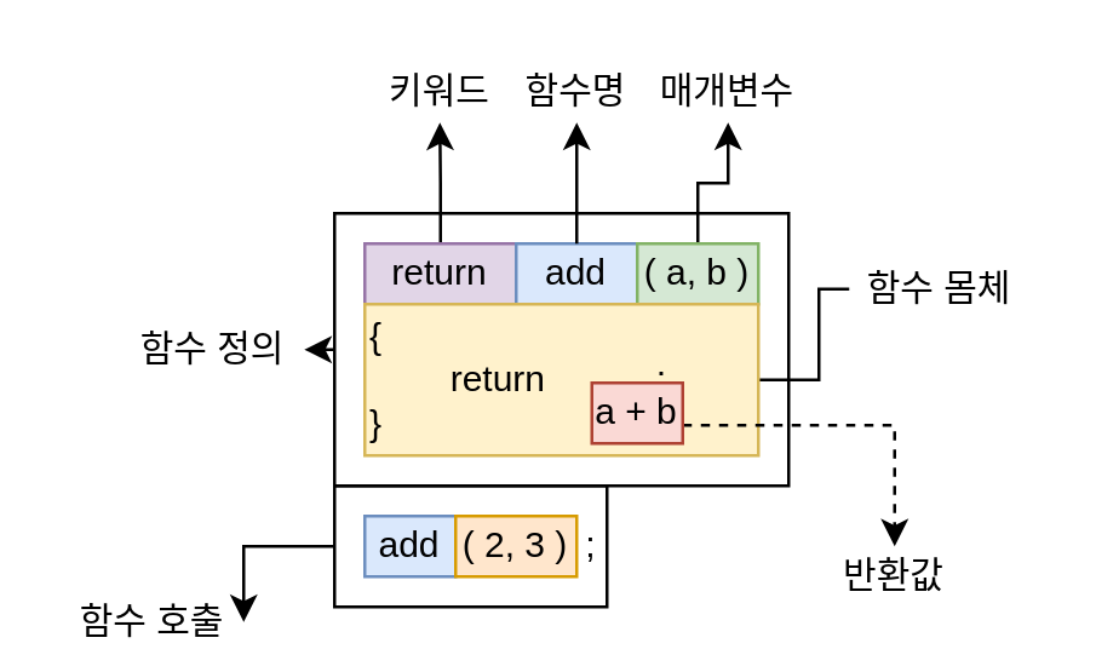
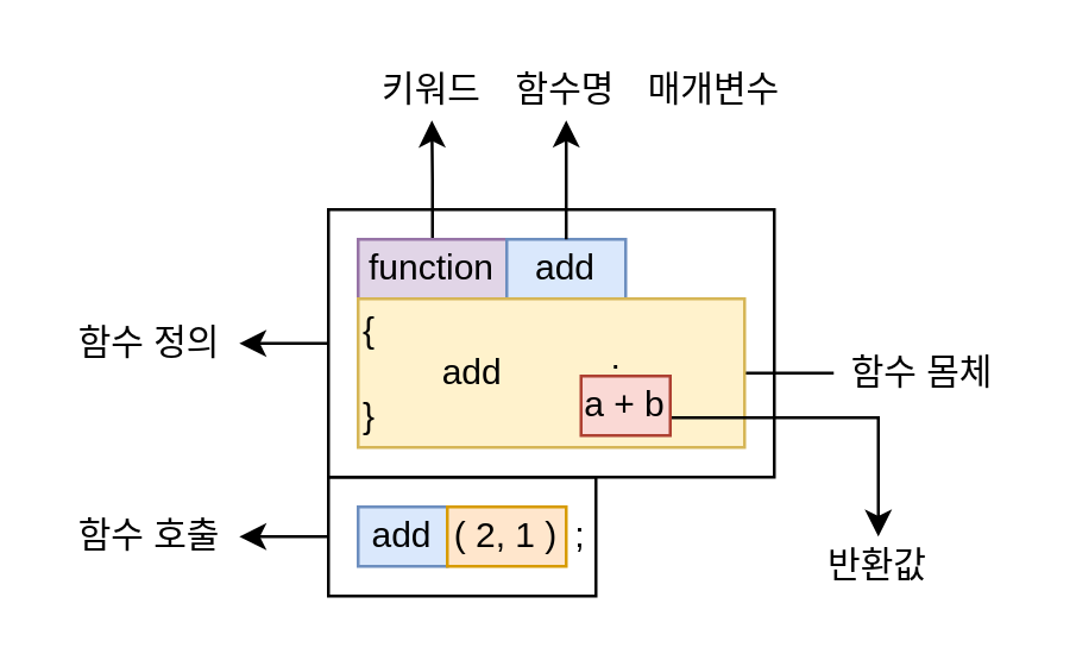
- <mxCell id="6" style="edgeStyle=orthogonalEdgeStyle;rounded=0;orthogonalLoop=1;jettySize=auto;html=1;exitX=0.5;exitY=0;exitDx=0;exitDy=0;entryX=0.5;entryY=1;entryDx=0;entryDy=0;" edge="1" parent="1" source="7" target="18"><mxGeometry relative="1" as="geometry" /></mxCell>
- <mxCell id="4" value="return" style="text;html=1;strokeColor=#9673a6;fillColor=#e1d5e7;align=center;verticalAlign=middle;whiteSpace=wrap;rounded=0;" vertex="1" parent="1"><mxGeometry x="120" y="80" width="50" height="20" as="geometry" /></mxCell>
+ <mxCell id="4" value="function" style="text;html=1;strokeColor=#9673a6;fillColor=#e1d5e7;align=center;verticalAlign=middle;whiteSpace=wrap;rounded=0;" vertex="1" parent="1"><mxGeometry x="120" y="80" width="50" height="20" as="geometry" /></mxCell>
- <mxCell id="7" value="( a, b )" style="text;html=1;strokeColor=#82b366;fillColor=#d5e8d4;align=center;verticalAlign=middle;whiteSpace=wrap;rounded=0;" vertex="1" parent="1"><mxGeometry x="210" y="80" width="40" height="20" as="geometry" /></mxCell>
- <mxCell id="19" value="함수 몸체" style="text;html=1;strokeColor=none;fillColor=none;align=center;verticalAlign=middle;whiteSpace=wrap;rounded=0;" vertex="1" parent="1"><mxGeometry x="280" y="85" width="60" height="20" as="geometry" /></mxCell>
+ <mxCell id="19" value="함수 몸체" style="text;html=1;strokeColor=none;fillColor=none;align=center;verticalAlign=middle;whiteSpace=wrap;rounded=0;" vertex="1" parent="1"><mxGeometry x="280" y="115" width="60" height="20" as="geometry" /></mxCell>
- <mxCell id="21" value="함수 정의" style="text;html=1;strokeColor=none;fillColor=none;align=center;verticalAlign=middle;whiteSpace=wrap;rounded=0;" vertex="1" parent="1"><mxGeometry x="40" y="105" width="60" height="20" as="geometry" /></mxCell>
+ <mxCell id="21" value="함수 정의" style="text;html=1;strokeColor=none;fillColor=none;align=center;verticalAlign=middle;whiteSpace=wrap;rounded=0;" vertex="1" parent="1"><mxGeometry x="20" y="105" width="60" height="20" as="geometry" /></mxCell>
- <mxCell id="9" value="{&lt;br&gt;&lt;span style=&quot;white-space: pre;&quot;&gt;&#09;&lt;/span&gt;return&amp;nbsp; &amp;nbsp; &amp;nbsp; &amp;nbsp; &amp;nbsp; &amp;nbsp;;&lt;br&gt;}" style="text;html=1;strokeColor=#d6b656;fillColor=#fff2cc;align=left;verticalAlign=middle;whiteSpace=wrap;rounded=0;" vertex="1" parent="1"><mxGeometry x="120" y="100" width="130" height="50" as="geometry" /></mxCell>
+ <mxCell id="9" value="{&lt;br&gt;&lt;span style=&quot;white-space: pre;&quot;&gt;&#09;&lt;/span&gt;add&amp;nbsp; &amp;nbsp; &amp;nbsp; &amp;nbsp; &amp;nbsp; &amp;nbsp;;&lt;br&gt;}" style="text;html=1;strokeColor=#d6b656;fillColor=#fff2cc;align=left;verticalAlign=middle;whiteSpace=wrap;rounded=0;" vertex="1" parent="1"><mxGeometry x="120" y="100" width="130" height="50" as="geometry" /></mxCell>
- <mxCell id="10" style="edgeStyle=orthogonalEdgeStyle;rounded=0;orthogonalLoop=1;jettySize=auto;html=1;entryX=0.5;entryY=0;entryDx=0;entryDy=0;dashed=1;" edge="1" parent="1" source="11" target="25"><mxGeometry relative="1" as="geometry"><Array as="points"><mxPoint x="200" y="140" /><mxPoint x="240" y="140" /></Array></mxGeometry></mxCell>
+ <mxCell id="10" style="edgeStyle=orthogonalEdgeStyle;rounded=0;orthogonalLoop=1;jettySize=auto;html=1;entryX=0.5;entryY=0;entryDx=0;entryDy=0;" edge="1" parent="1" source="11" target="25"><mxGeometry relative="1" as="geometry"><Array as="points"><mxPoint x="200" y="140" /><mxPoint x="240" y="140" /></Array></mxGeometry></mxCell>
- <mxCell id="13" value="( 2, 3 )" style="text;html=1;strokeColor=#d79b00;fillColor=#ffe6cc;align=center;verticalAlign=middle;whiteSpace=wrap;rounded=0;" vertex="1" parent="1"><mxGeometry x="150" y="170" width="40" height="20" as="geometry" /></mxCell>
+ <mxCell id="13" value="( 2, 1 )" style="text;html=1;strokeColor=#d79b00;fillColor=#ffe6cc;align=center;verticalAlign=middle;whiteSpace=wrap;rounded=0;" vertex="1" parent="1"><mxGeometry x="150" y="170" width="40" height="20" as="geometry" /></mxCell>
- <mxCell id="24" value="함수 호출" style="text;html=1;strokeColor=none;fillColor=none;align=center;verticalAlign=middle;whiteSpace=wrap;rounded=0;" vertex="1" parent="1"><mxGeometry x="20" y="195" width="60" height="20" as="geometry" /></mxCell>
+ <mxCell id="24" value="함수 호출" style="text;html=1;strokeColor=none;fillColor=none;align=center;verticalAlign=middle;whiteSpace=wrap;rounded=0;" vertex="1" parent="1"><mxGeometry x="20" y="170" width="60" height="20" as="geometry" /></mxCell>
